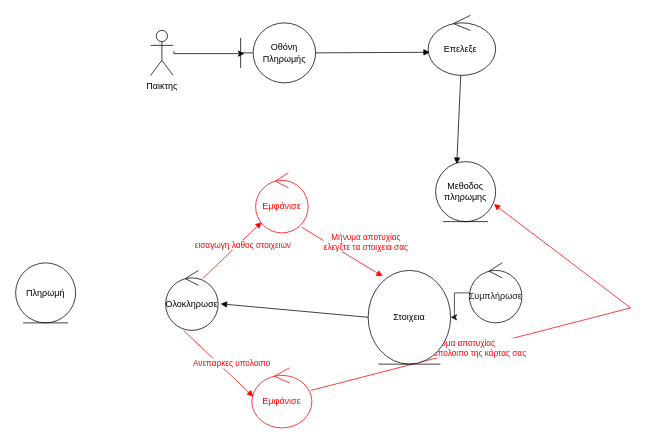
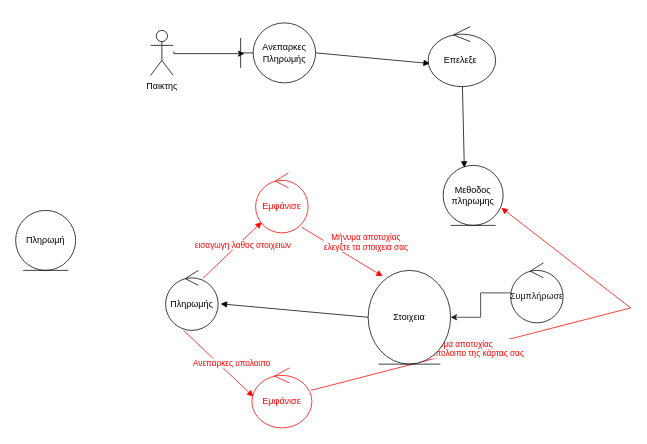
- <mxCell id="6" value="Επελεξε&amp;nbsp;" style="ellipse;shape=umlControl;whiteSpace=wrap;html=1;" parent="1" vertex="1"><mxGeometry x="570" y="20" width="90" height="80" as="geometry" /></mxCell>
+ <mxCell id="6" value="Επελεξε&amp;nbsp;" style="ellipse;shape=umlControl;whiteSpace=wrap;html=1;" parent="1" vertex="1"><mxGeometry x="570" y="35" width="90" height="80" as="geometry" /></mxCell>
- <mxCell id="4" value="Οθόνη Πληρωμής" style="shape=umlBoundary;whiteSpace=wrap;html=1;" parent="1" vertex="1"><mxGeometry x="320" y="30" width="100" height="80" as="geometry" /></mxCell>
+ <mxCell id="4" value="Ανεπαρκες Πληρωμής" style="shape=umlBoundary;whiteSpace=wrap;html=1;" parent="1" vertex="1"><mxGeometry x="320" y="30" width="100" height="80" as="geometry" /></mxCell>
- <mxCell id="19" value="Μεθοδος πληρωμης" style="ellipse;shape=umlEntity;whiteSpace=wrap;html=1;" parent="1" vertex="1"><mxGeometry x="580" y="215" width="80" height="80" as="geometry" /></mxCell>
+ <mxCell id="19" value="Μεθοδος πληρωμης" style="ellipse;shape=umlEntity;whiteSpace=wrap;html=1;" parent="1" vertex="1"><mxGeometry x="590" y="220" width="80" height="80" as="geometry" /></mxCell>
- <mxCell id="18" value="Πληρωμή" style="ellipse;shape=umlEntity;whiteSpace=wrap;html=1;" parent="1" vertex="1"><mxGeometry x="20" y="350" width="80" height="80" as="geometry" /></mxCell>
+ <mxCell id="18" value="Πληρωμή" style="ellipse;shape=umlEntity;whiteSpace=wrap;html=1;" parent="1" vertex="1"><mxGeometry x="20" y="280" width="80" height="80" as="geometry" /></mxCell>
- <mxCell id="22" value="&lt;font color=&quot;#1a1a1a&quot;&gt;Συμπλήρωσε&lt;/font&gt;" style="ellipse;shape=umlControl;whiteSpace=wrap;html=1;fontColor=#FF0000;strokeColor=default;fillColor=#FFFFFF;" parent="1" vertex="1"><mxGeometry x="625" y="350" width="70" height="80" as="geometry" /></mxCell>
+ <mxCell id="22" value="&lt;font color=&quot;#1a1a1a&quot;&gt;Συμπλήρωσε&lt;/font&gt;" style="ellipse;shape=umlControl;whiteSpace=wrap;html=1;fontColor=#FF0000;strokeColor=default;fillColor=#FFFFFF;" parent="1" vertex="1"><mxGeometry x="680" y="350" width="70" height="80" as="geometry" /></mxCell>
- <mxCell id="9" value="Ολοκληρωσε" style="ellipse;shape=umlControl;whiteSpace=wrap;html=1;" parent="1" vertex="1"><mxGeometry x="220" y="360" width="70" height="80" as="geometry" /></mxCell>
+ <mxCell id="9" value="Πληρωμής" style="ellipse;shape=umlControl;whiteSpace=wrap;html=1;" parent="1" vertex="1"><mxGeometry x="220" y="360" width="70" height="80" as="geometry" /></mxCell>
